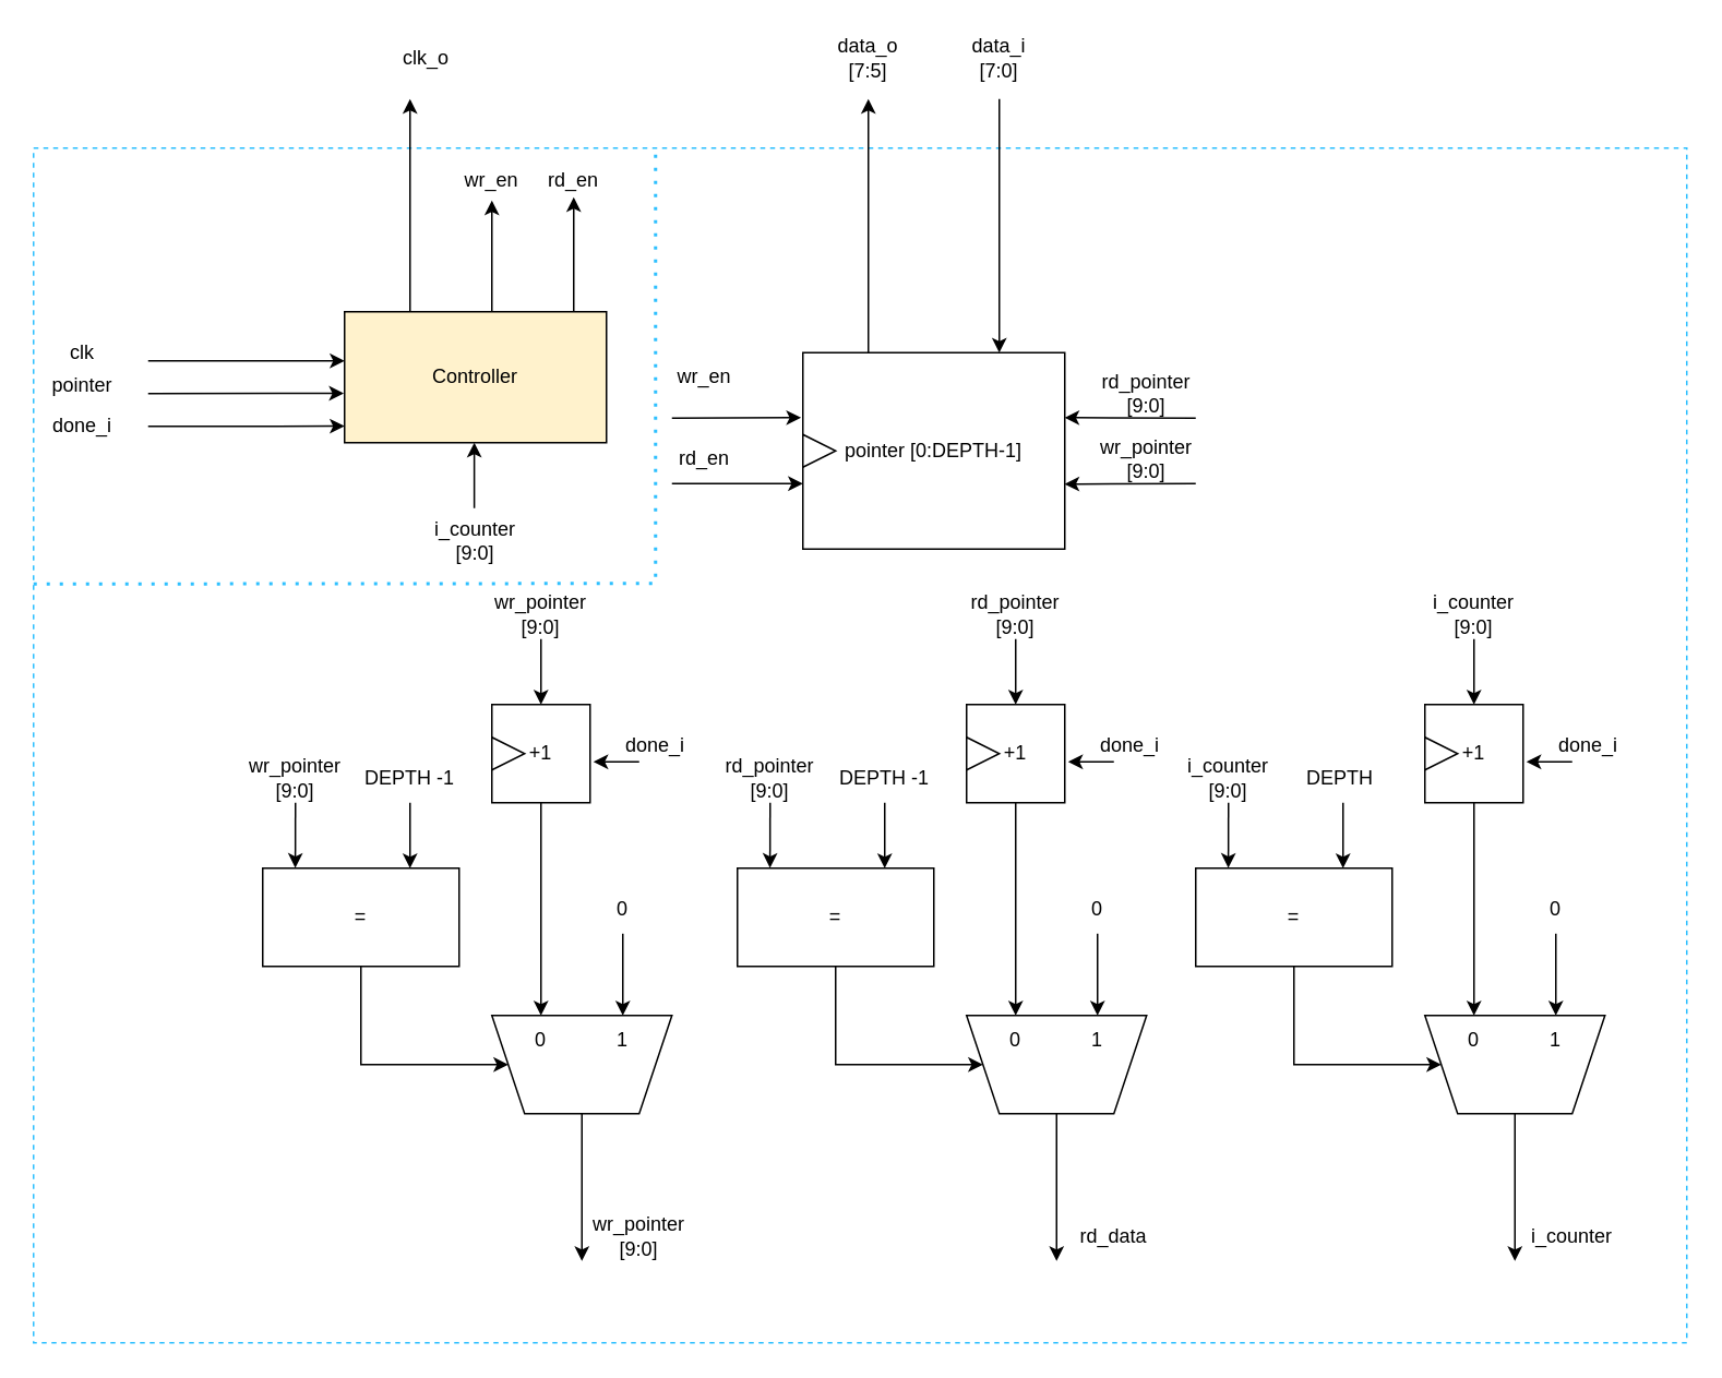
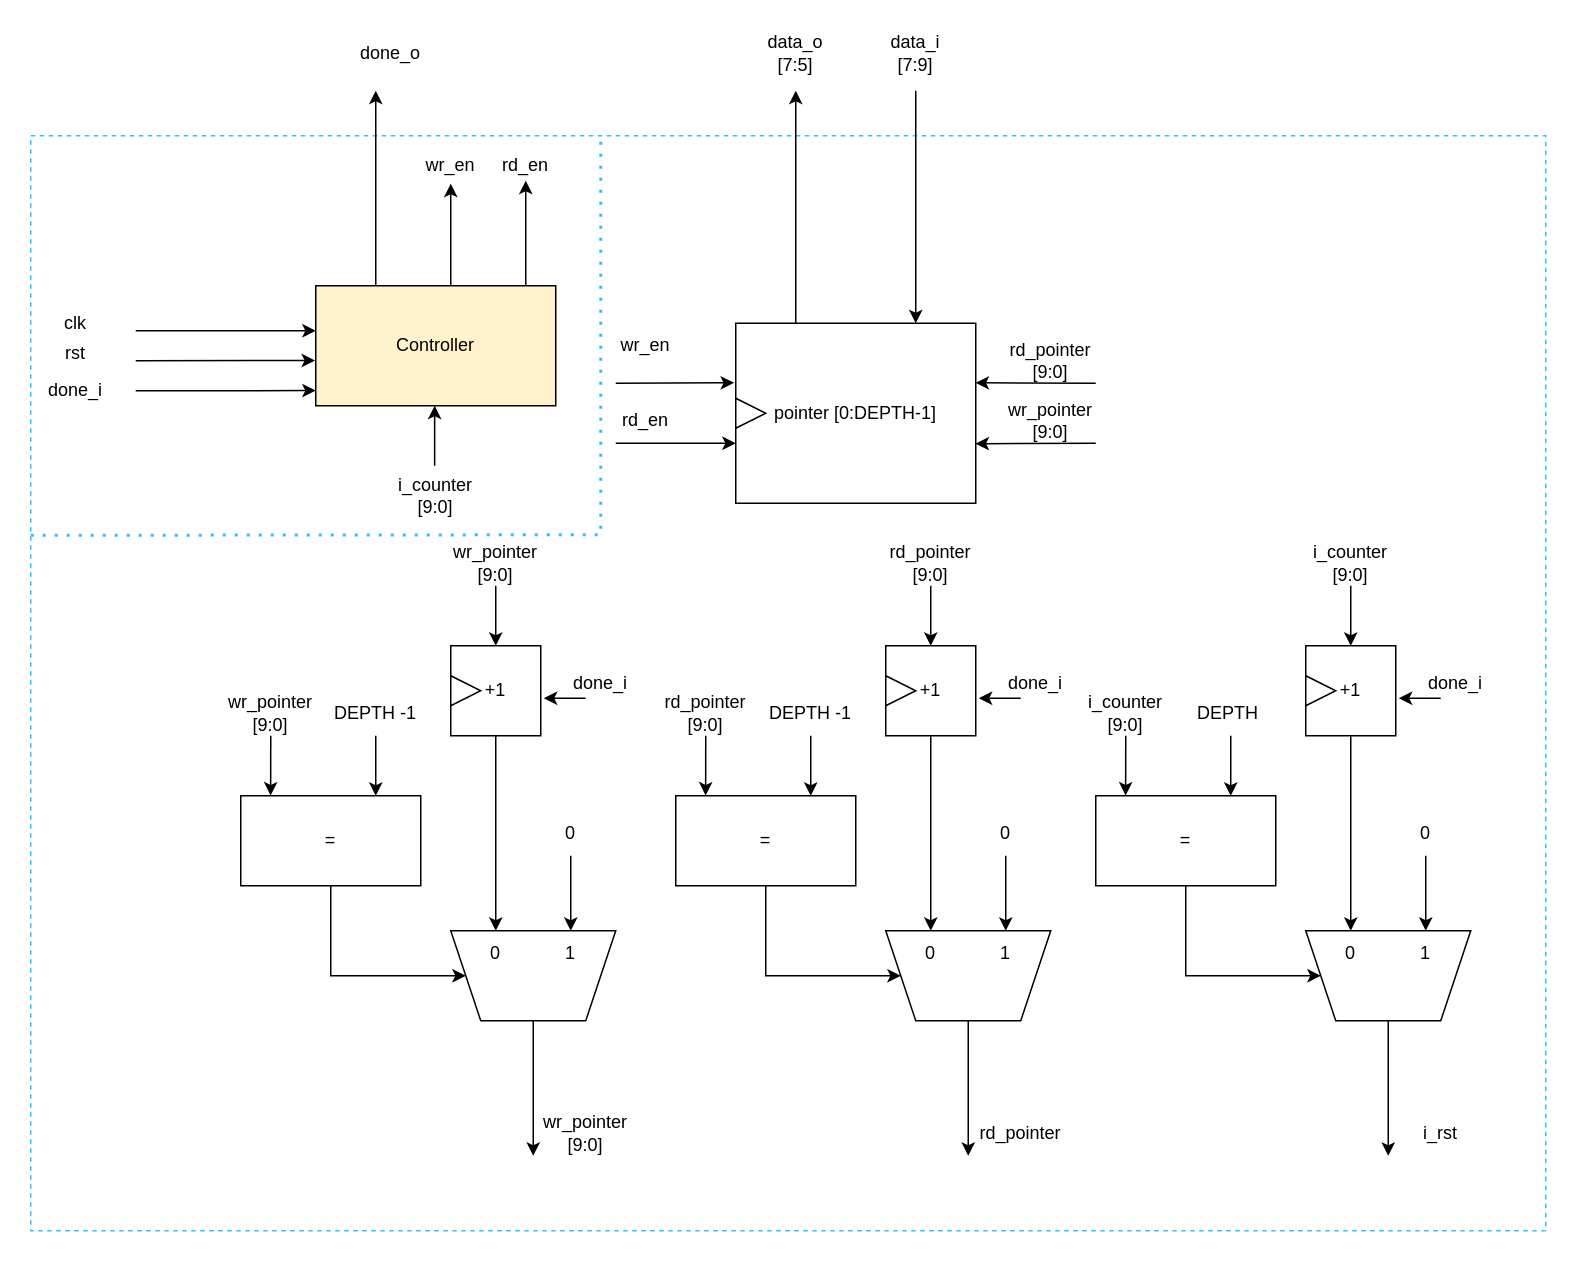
- <mxCell id="14" value="clk_o" style="text;html=1;align=center;verticalAlign=middle;whiteSpace=wrap;rounded=0;" parent="1" vertex="1"><mxGeometry x="230" y="20" width="60" height="30" as="geometry" /></mxCell>
+ <mxCell id="14" value="done_o" style="text;html=1;align=center;verticalAlign=middle;whiteSpace=wrap;rounded=0;" parent="1" vertex="1"><mxGeometry x="230" y="20" width="60" height="30" as="geometry" /></mxCell>
- <mxCell id="18" value="data_i [7:0]" style="text;html=1;align=center;verticalAlign=middle;whiteSpace=wrap;rounded=0;" parent="1" vertex="1"><mxGeometry x="580" y="20" width="60" height="30" as="geometry" /></mxCell>
+ <mxCell id="18" value="data_i [7:9]" style="text;html=1;align=center;verticalAlign=middle;whiteSpace=wrap;rounded=0;" parent="1" vertex="1"><mxGeometry x="580" y="20" width="60" height="30" as="geometry" /></mxCell>
- <mxCell id="9" value="pointer" style="text;html=1;align=center;verticalAlign=middle;whiteSpace=wrap;rounded=0;" parent="1" vertex="1"><mxGeometry x="20" y="220" width="60" height="30" as="geometry" /></mxCell>
+ <mxCell id="9" value="rst" style="text;html=1;align=center;verticalAlign=middle;whiteSpace=wrap;rounded=0;" parent="1" vertex="1"><mxGeometry x="20" y="220" width="60" height="30" as="geometry" /></mxCell>
- <mxCell id="67" value="rd_data" style="text;html=1;align=center;verticalAlign=middle;whiteSpace=wrap;rounded=0;" parent="1" vertex="1"><mxGeometry x="650" y="740" width="60" height="30" as="geometry" /></mxCell>
+ <mxCell id="67" value="rd_pointer" style="text;html=1;align=center;verticalAlign=middle;whiteSpace=wrap;rounded=0;" parent="1" vertex="1"><mxGeometry x="650" y="740" width="60" height="30" as="geometry" /></mxCell>
- <mxCell id="91" value="i_counter" style="text;html=1;align=center;verticalAlign=middle;whiteSpace=wrap;rounded=0;" parent="1" vertex="1"><mxGeometry x="930" y="740" width="60" height="30" as="geometry" /></mxCell>
+ <mxCell id="91" value="i_rst" style="text;html=1;align=center;verticalAlign=middle;whiteSpace=wrap;rounded=0;" parent="1" vertex="1"><mxGeometry x="930" y="740" width="60" height="30" as="geometry" /></mxCell>
